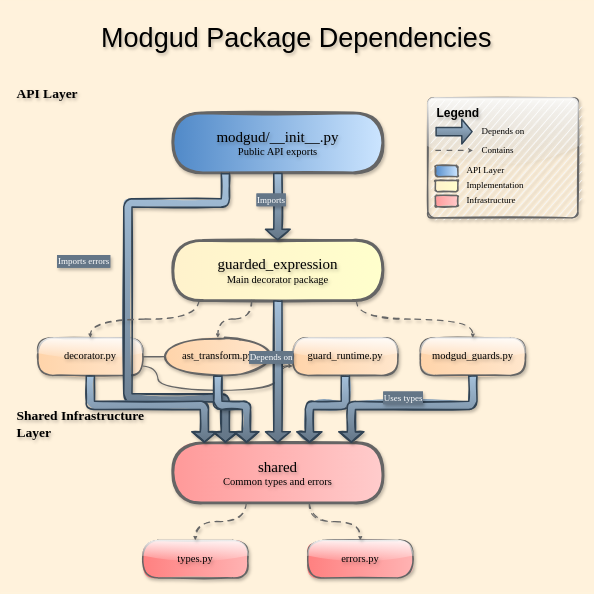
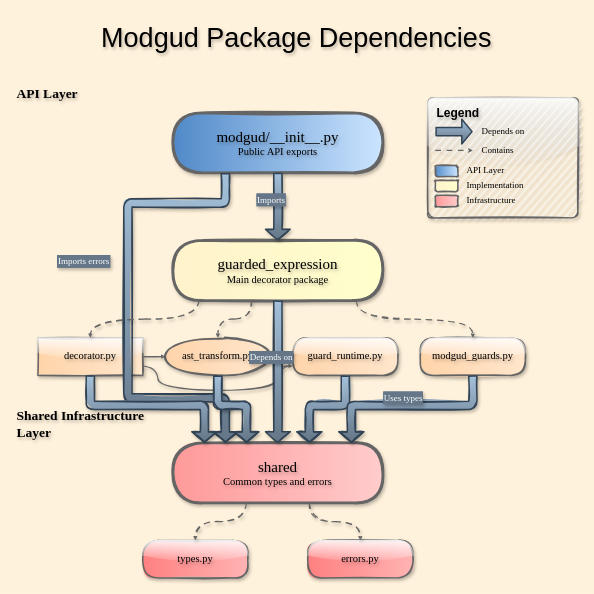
- <mxCell id="6" value="&lt;font face=&quot;Lucida Console&quot; style=&quot;font-size: 14px;&quot;&gt;decorator.py&lt;/font&gt;" style="rounded=1;whiteSpace=wrap;html=1;fillColor=#FFE6CC;strokeColor=#656565;fontSize=12;fontStyle=0;strokeWidth=2;sketch=1;curveFitting=1;jiggle=1;gradientColor=#FFD4AA;gradientDirection=west;arcSize=40;shadow=1;textShadow=1;fontColor=#000000;glass=1;" parent="1" vertex="1"><mxGeometry x="50" y="450" width="140" height="50" as="geometry" /></mxCell>
+ <mxCell id="6" value="&lt;font face=&quot;Lucida Console&quot; style=&quot;font-size: 14px;&quot;&gt;decorator.py&lt;/font&gt;" style="whiteSpace=wrap;html=1;fillColor=#FFE6CC;strokeColor=#656565;fontSize=12;fontStyle=0;strokeWidth=2;sketch=1;curveFitting=1;jiggle=1;gradientColor=#FFD4AA;gradientDirection=west;arcSize=40;shadow=1;textShadow=1;fontColor=#000000;glass=1;rounded=0;" parent="1" vertex="1"><mxGeometry x="50" y="450" width="140" height="50" as="geometry" /></mxCell>
- <mxCell id="21" value="" style="edgeStyle=orthogonalEdgeStyle;orthogonalLoop=1;jettySize=auto;html=1;rounded=1;startSize=2;endSize=2;jiggle=1;exitX=1;exitY=0.5;exitDx=0;exitDy=0;entryX=0;entryY=0.5;entryDx=0;entryDy=0;strokeWidth=1.5;strokeColor=#666666;textShadow=1;sketch=1;curveFitting=1;shadow=1;curved=1;endArrow=none;" parent="1" source="6" target="7" edge="1"><mxGeometry width="140" relative="1" as="geometry" /></mxCell>
+ <mxCell id="21" value="" style="edgeStyle=orthogonalEdgeStyle;orthogonalLoop=1;jettySize=auto;html=1;rounded=1;startSize=2;endSize=2;jiggle=1;exitX=1;exitY=0.5;exitDx=0;exitDy=0;entryX=0;entryY=0.5;entryDx=0;entryDy=0;strokeWidth=1.5;strokeColor=#666666;textShadow=1;sketch=1;curveFitting=1;shadow=1;curved=1;" parent="1" source="6" target="7" edge="1"><mxGeometry width="140" relative="1" as="geometry" /></mxCell>
